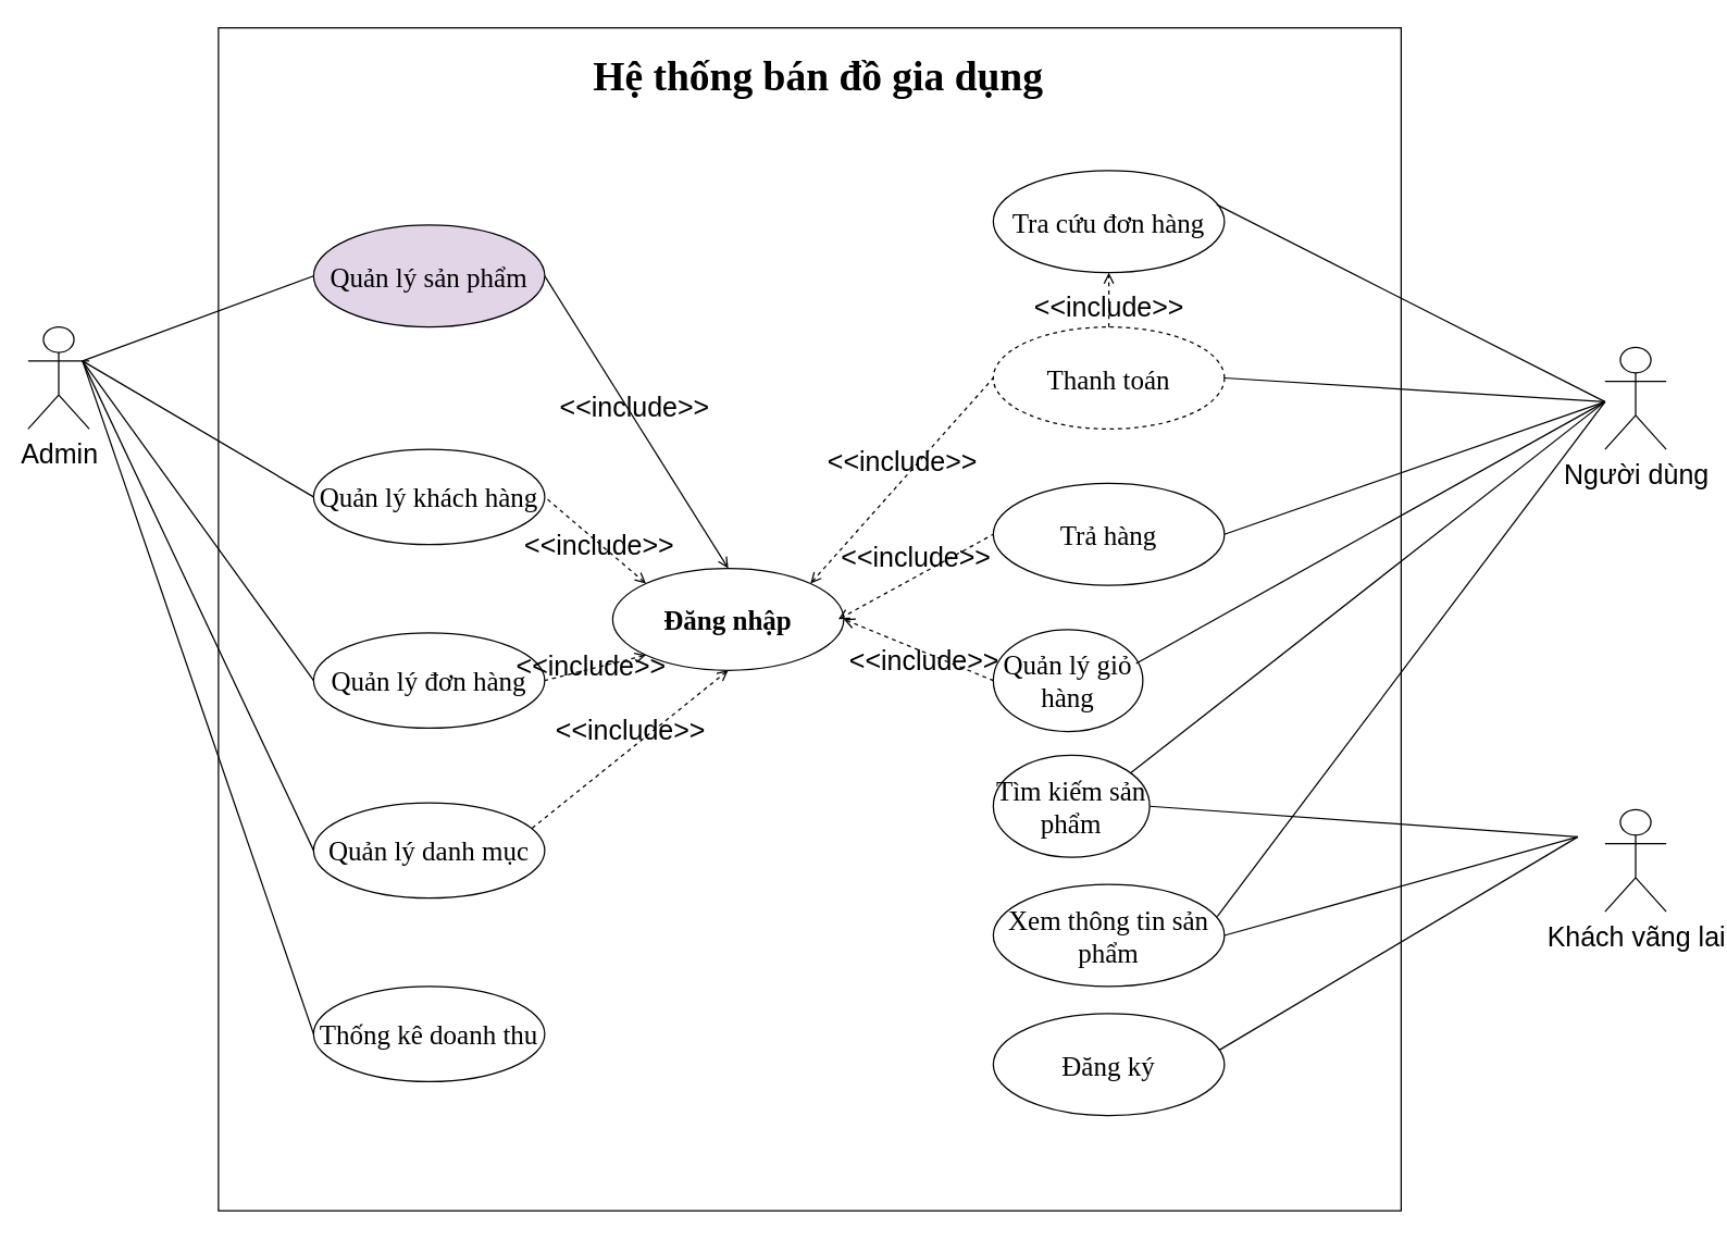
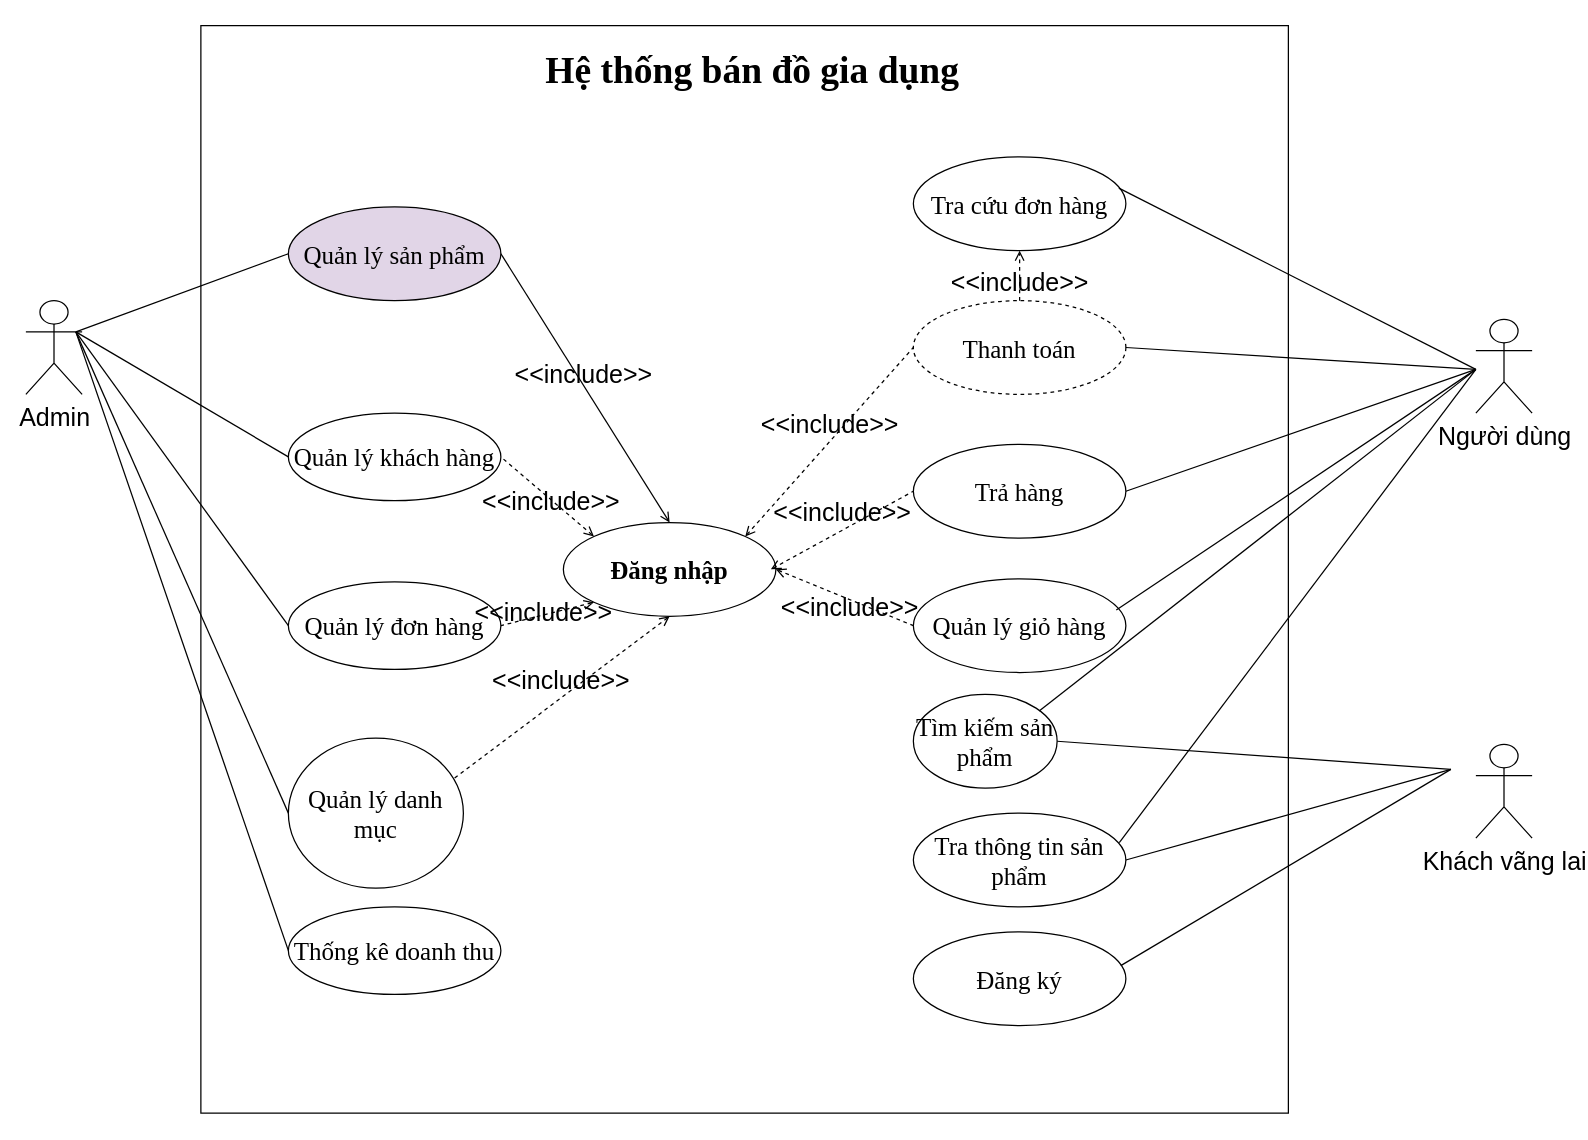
- <mxCell id="18" value="&lt;font style=&quot;font-size: 20px;&quot; face=&quot;Times New Roman&quot;&gt;&lt;span style=&quot;font-size: 20px;&quot;&gt;Quản lý giỏ hàng&lt;/span&gt;&lt;/font&gt;" style="ellipse;whiteSpace=wrap;html=1;fontSize=20;" parent="1" vertex="1"><mxGeometry x="730" y="462.5" width="110" height="75" as="geometry" /></mxCell>
+ <mxCell id="18" value="&lt;font style=&quot;font-size: 20px;&quot; face=&quot;Times New Roman&quot;&gt;&lt;span style=&quot;font-size: 20px;&quot;&gt;Quản lý giỏ hàng&lt;/span&gt;&lt;/font&gt;" style="ellipse;whiteSpace=wrap;html=1;fontSize=20;" parent="1" vertex="1"><mxGeometry x="730" y="462.5" width="170" height="75" as="geometry" /></mxCell>
- <mxCell id="14" value="&lt;font style=&quot;font-size: 20px;&quot; face=&quot;Times New Roman, serif&quot;&gt;Quản lý danh mục&lt;/font&gt;" style="ellipse;whiteSpace=wrap;html=1;fontSize=20;" parent="1" vertex="1"><mxGeometry x="230" y="590" width="170" height="70" as="geometry" /></mxCell>
+ <mxCell id="14" value="&lt;font style=&quot;font-size: 20px;&quot; face=&quot;Times New Roman, serif&quot;&gt;Quản lý danh mục&lt;/font&gt;" style="ellipse;whiteSpace=wrap;html=1;fontSize=20;" parent="1" vertex="1"><mxGeometry x="230" y="590" width="140" height="120" as="geometry" /></mxCell>
- <mxCell id="12" value="&lt;p style=&quot;font-size: 20px;&quot; class=&quot;MsoNormal&quot;&gt;&lt;span style=&quot;line-height: 107%; font-size: 20px;&quot;&gt;&lt;font style=&quot;font-size: 20px;&quot;&gt;Xem thông tin sản phẩm&lt;/font&gt;&lt;/span&gt;&lt;/p&gt;" style="ellipse;whiteSpace=wrap;html=1;fontFamily=Times New Roman;fontSize=20;" parent="1" vertex="1"><mxGeometry x="730" y="650" width="170" height="75" as="geometry" /></mxCell>
+ <mxCell id="12" value="&lt;p style=&quot;font-size: 20px;&quot; class=&quot;MsoNormal&quot;&gt;&lt;span style=&quot;line-height: 107%; font-size: 20px;&quot;&gt;&lt;font style=&quot;font-size: 20px;&quot;&gt;Tra thông tin sản phẩm&lt;/font&gt;&lt;/span&gt;&lt;/p&gt;" style="ellipse;whiteSpace=wrap;html=1;fontFamily=Times New Roman;fontSize=20;" parent="1" vertex="1"><mxGeometry x="730" y="650" width="170" height="75" as="geometry" /></mxCell>
